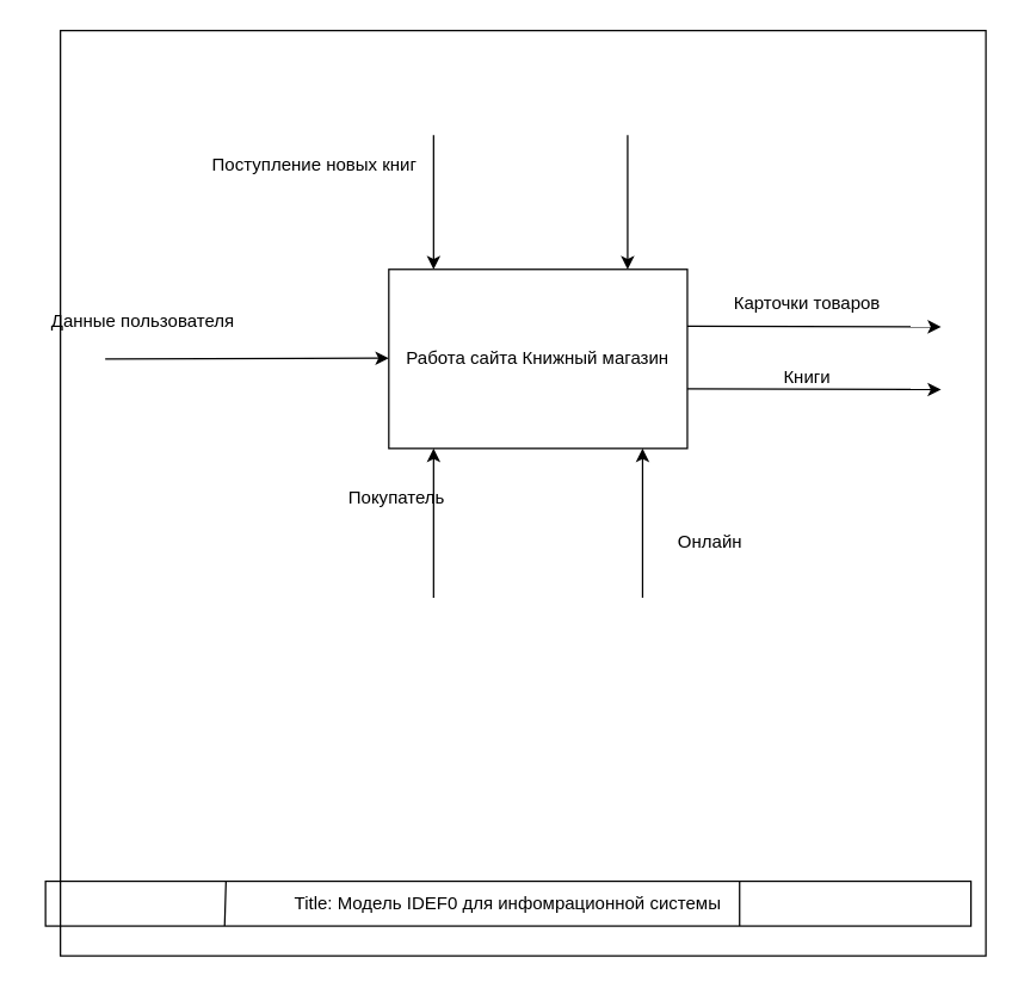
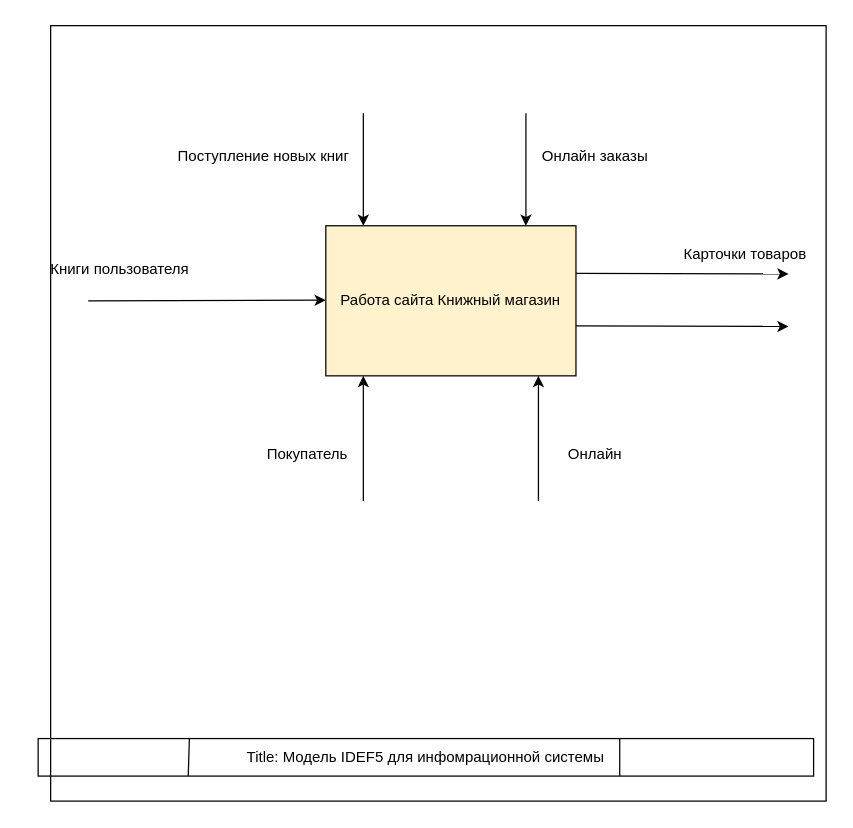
- <mxCell id="16" value="Поступление новых книг" style="text;html=1;align=center;verticalAlign=middle;resizable=0;points=[];autosize=1;strokeColor=none;fillColor=none;" vertex="1" parent="1"><mxGeometry x="130" y="95" width="160" height="30" as="geometry" /></mxCell>
+ <mxCell id="16" value="Поступление новых книг" style="text;html=1;align=center;verticalAlign=middle;resizable=0;points=[];autosize=1;strokeColor=none;fillColor=none;" vertex="1" parent="1"><mxGeometry x="130" y="110" width="160" height="30" as="geometry" /></mxCell>
+ <mxCell id="14" value="Онлайн заказы" style="text;html=1;align=center;verticalAlign=middle;resizable=0;points=[];autosize=1;strokeColor=none;fillColor=none;" vertex="1" parent="1"><mxGeometry x="420" y="110" width="110" height="30" as="geometry" /></mxCell>
- <mxCell id="12" value="Карточки товаров" style="text;html=1;align=center;verticalAlign=middle;resizable=0;points=[];autosize=1;strokeColor=none;fillColor=none;" vertex="1" parent="1"><mxGeometry x="480" y="188" width="120" height="30" as="geometry" /></mxCell>
+ <mxCell id="12" value="Карточки товаров" style="text;html=1;align=center;verticalAlign=middle;resizable=0;points=[];autosize=1;strokeColor=none;fillColor=none;" vertex="1" parent="1"><mxGeometry x="535" y="188" width="120" height="30" as="geometry" /></mxCell>
- <mxCell id="15" value="Данные пользователя" style="text;html=1;align=center;verticalAlign=middle;resizable=0;points=[];autosize=1;strokeColor=none;fillColor=none;" vertex="1" parent="1"><mxGeometry x="20" y="200" width="150" height="30" as="geometry" /></mxCell>
+ <mxCell id="15" value="Книги пользователя" style="text;html=1;align=center;verticalAlign=middle;resizable=0;points=[];autosize=1;strokeColor=none;fillColor=none;" vertex="1" parent="1"><mxGeometry x="20" y="200" width="150" height="30" as="geometry" /></mxCell>
- <mxCell id="2" value="Работа сайта Книжный магазин" style="rounded=0;whiteSpace=wrap;html=1;" vertex="1" parent="1"><mxGeometry x="260" y="180" width="200" height="120" as="geometry" /></mxCell>
+ <mxCell id="2" value="Работа сайта Книжный магазин" style="rounded=0;whiteSpace=wrap;html=1;fillColor=#fff2cc;" vertex="1" parent="1"><mxGeometry x="260" y="180" width="200" height="120" as="geometry" /></mxCell>
- <mxCell id="13" value="Книги" style="text;html=1;align=center;verticalAlign=middle;resizable=0;points=[];autosize=1;strokeColor=none;fillColor=none;" vertex="1" parent="1"><mxGeometry x="515" y="238" width="50" height="30" as="geometry" /></mxCell>
- <mxCell id="9" value="Покупатель" style="text;html=1;align=center;verticalAlign=middle;resizable=0;points=[];autosize=1;strokeColor=none;fillColor=none;" vertex="1" parent="1"><mxGeometry x="220" y="318" width="90" height="30" as="geometry" /></mxCell>
+ <mxCell id="9" value="Покупатель" style="text;html=1;align=center;verticalAlign=middle;resizable=0;points=[];autosize=1;strokeColor=none;fillColor=none;" vertex="1" parent="1"><mxGeometry x="200" y="348" width="90" height="30" as="geometry" /></mxCell>
- <mxCell id="18" value="Title: Модель IDEF0 для инфомрационной системы" style="rounded=0;whiteSpace=wrap;html=1;fillColor=none;" vertex="1" parent="1"><mxGeometry x="30" y="590" width="620" height="30" as="geometry" /></mxCell>
+ <mxCell id="18" value="Title: Модель IDEF5 для инфомрационной системы" style="rounded=0;whiteSpace=wrap;html=1;fillColor=none;" vertex="1" parent="1"><mxGeometry x="30" y="590" width="620" height="30" as="geometry" /></mxCell>
